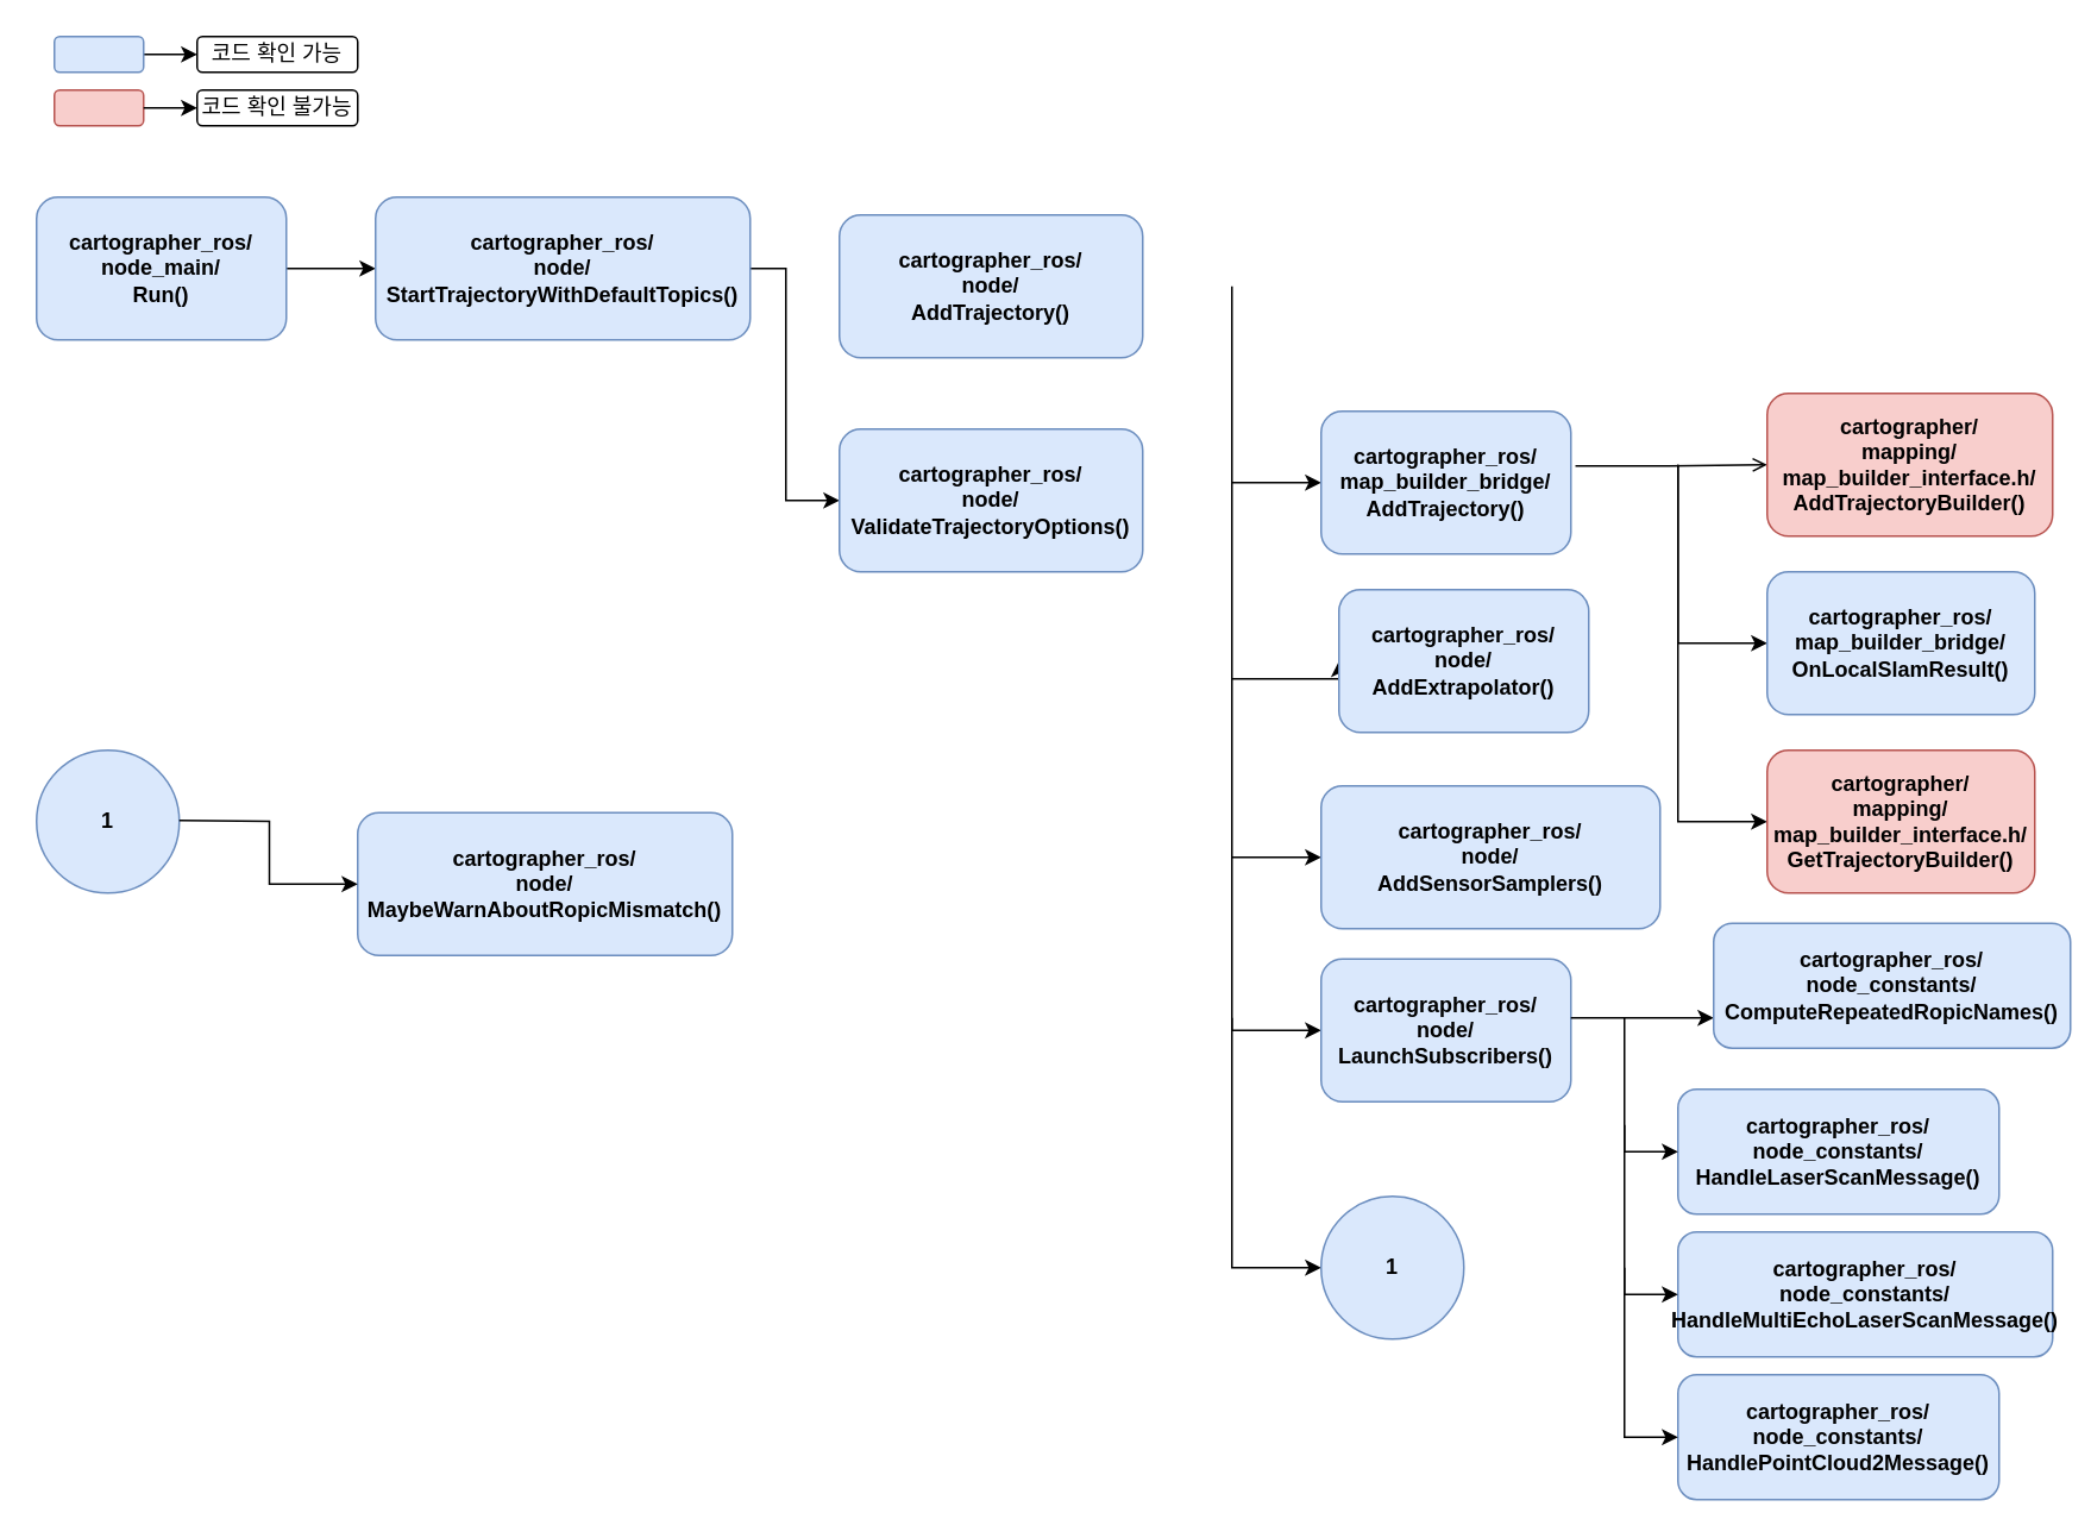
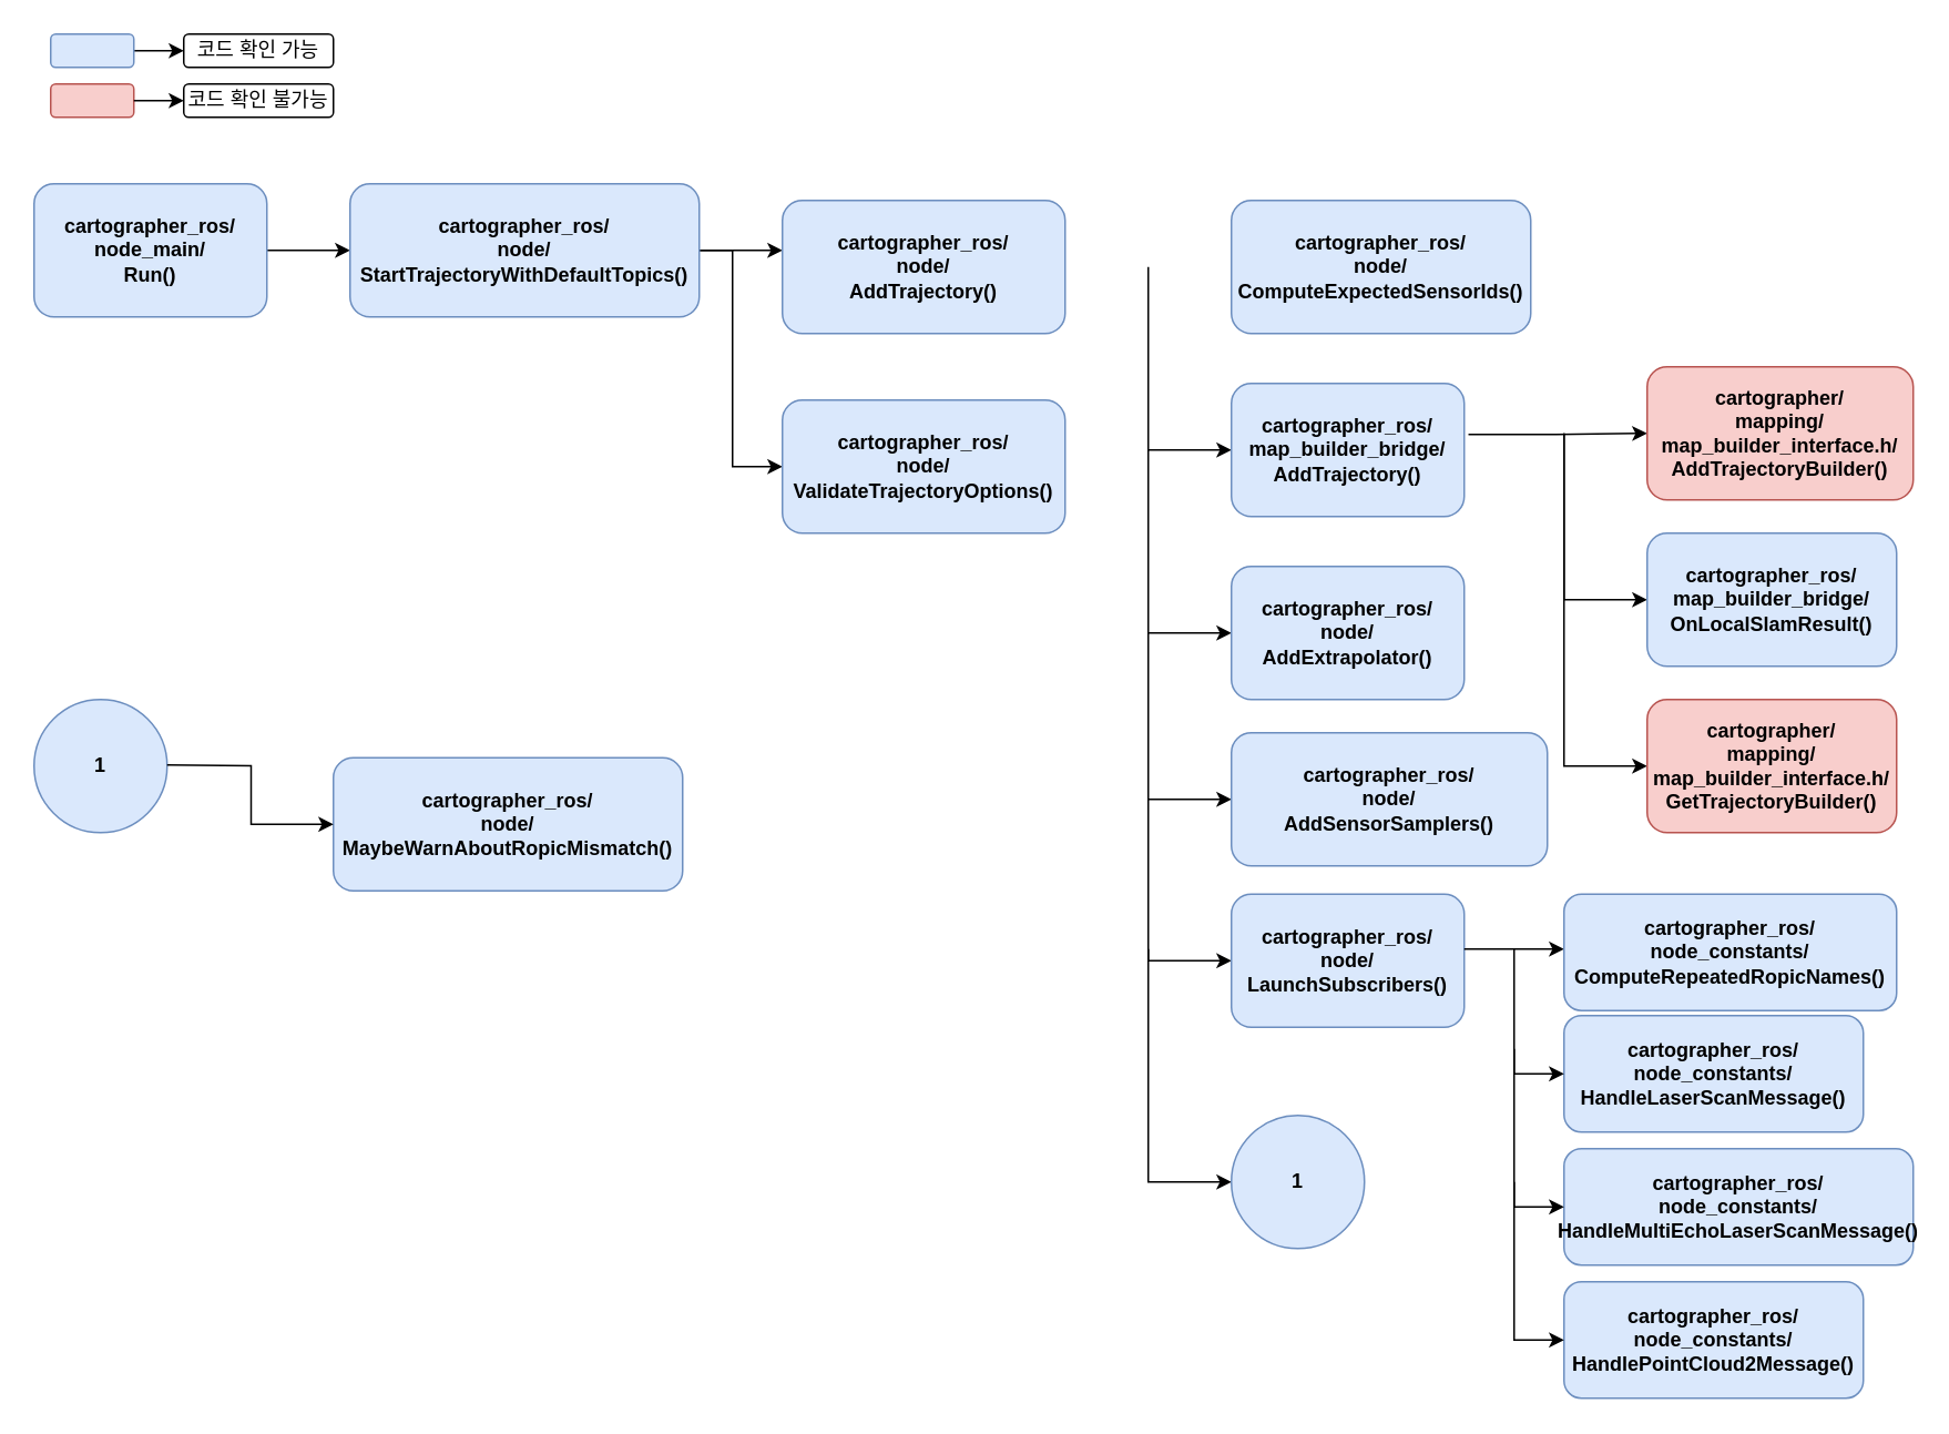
+ <mxCell id="4" value="" style="edgeStyle=orthogonalEdgeStyle;rounded=0;orthogonalLoop=1;jettySize=auto;html=1;" edge="1" parent="1" source="6" target="7"><mxGeometry relative="1" as="geometry"><Array as="points"><mxPoint x="460" y="150" /><mxPoint x="460" y="150" /></Array></mxGeometry></mxCell>
+ <mxCell id="11" value="&lt;b&gt;cartographer_ros/&lt;/b&gt;&lt;div&gt;&lt;b&gt;node/&lt;br&gt;ComputeExpectedSensorIds()&lt;/b&gt;&lt;/div&gt;" style="whiteSpace=wrap;html=1;fillColor=#dae8fc;strokeColor=#6c8ebf;rounded=1;" vertex="1" parent="1"><mxGeometry x="740" y="120" width="180" height="80" as="geometry" /></mxCell>
- <mxCell id="8" value="" style="edgeStyle=orthogonalEdgeStyle;rounded=0;orthogonalLoop=1;jettySize=auto;html=1;exitX=1.018;exitY=0.384;exitDx=0;exitDy=0;exitPerimeter=0;endArrow=open;" edge="1" parent="1" source="30" target="13"><mxGeometry relative="1" as="geometry"><mxPoint x="920" y="260" as="sourcePoint" /></mxGeometry></mxCell>
+ <mxCell id="8" value="" style="edgeStyle=orthogonalEdgeStyle;rounded=0;orthogonalLoop=1;jettySize=auto;html=1;exitX=1.018;exitY=0.384;exitDx=0;exitDy=0;exitPerimeter=0;" edge="1" parent="1" source="30" target="13"><mxGeometry relative="1" as="geometry"><mxPoint x="920" y="260" as="sourcePoint" /></mxGeometry></mxCell>
- <mxCell id="23" value="&lt;b&gt;cartographer_ros/&lt;/b&gt;&lt;div&gt;&lt;b&gt;node/&lt;br&gt;AddExtrapolator()&lt;/b&gt;&lt;/div&gt;" style="whiteSpace=wrap;html=1;fillColor=#dae8fc;strokeColor=#6c8ebf;rounded=1;" vertex="1" parent="1"><mxGeometry x="750" y="330" width="140" height="80" as="geometry" /></mxCell>
+ <mxCell id="23" value="&lt;b&gt;cartographer_ros/&lt;/b&gt;&lt;div&gt;&lt;b&gt;node/&lt;br&gt;AddExtrapolator()&lt;/b&gt;&lt;/div&gt;" style="whiteSpace=wrap;html=1;fillColor=#dae8fc;strokeColor=#6c8ebf;rounded=1;" vertex="1" parent="1"><mxGeometry x="740" y="340" width="140" height="80" as="geometry" /></mxCell>
- <mxCell id="32" value="&lt;b&gt;cartographer_ros/&lt;/b&gt;&lt;div&gt;&lt;b&gt;node_constants/&lt;br&gt;ComputeRepeatedRopicNames()&lt;/b&gt;&lt;/div&gt;" style="whiteSpace=wrap;html=1;fillColor=#dae8fc;strokeColor=#6c8ebf;rounded=1;" vertex="1" parent="1"><mxGeometry x="960" y="517" width="200" height="70" as="geometry" /></mxCell>
+ <mxCell id="32" value="&lt;b&gt;cartographer_ros/&lt;/b&gt;&lt;div&gt;&lt;b&gt;node_constants/&lt;br&gt;ComputeRepeatedRopicNames()&lt;/b&gt;&lt;/div&gt;" style="whiteSpace=wrap;html=1;fillColor=#dae8fc;strokeColor=#6c8ebf;rounded=1;" vertex="1" parent="1"><mxGeometry x="940" y="537" width="200" height="70" as="geometry" /></mxCell>
